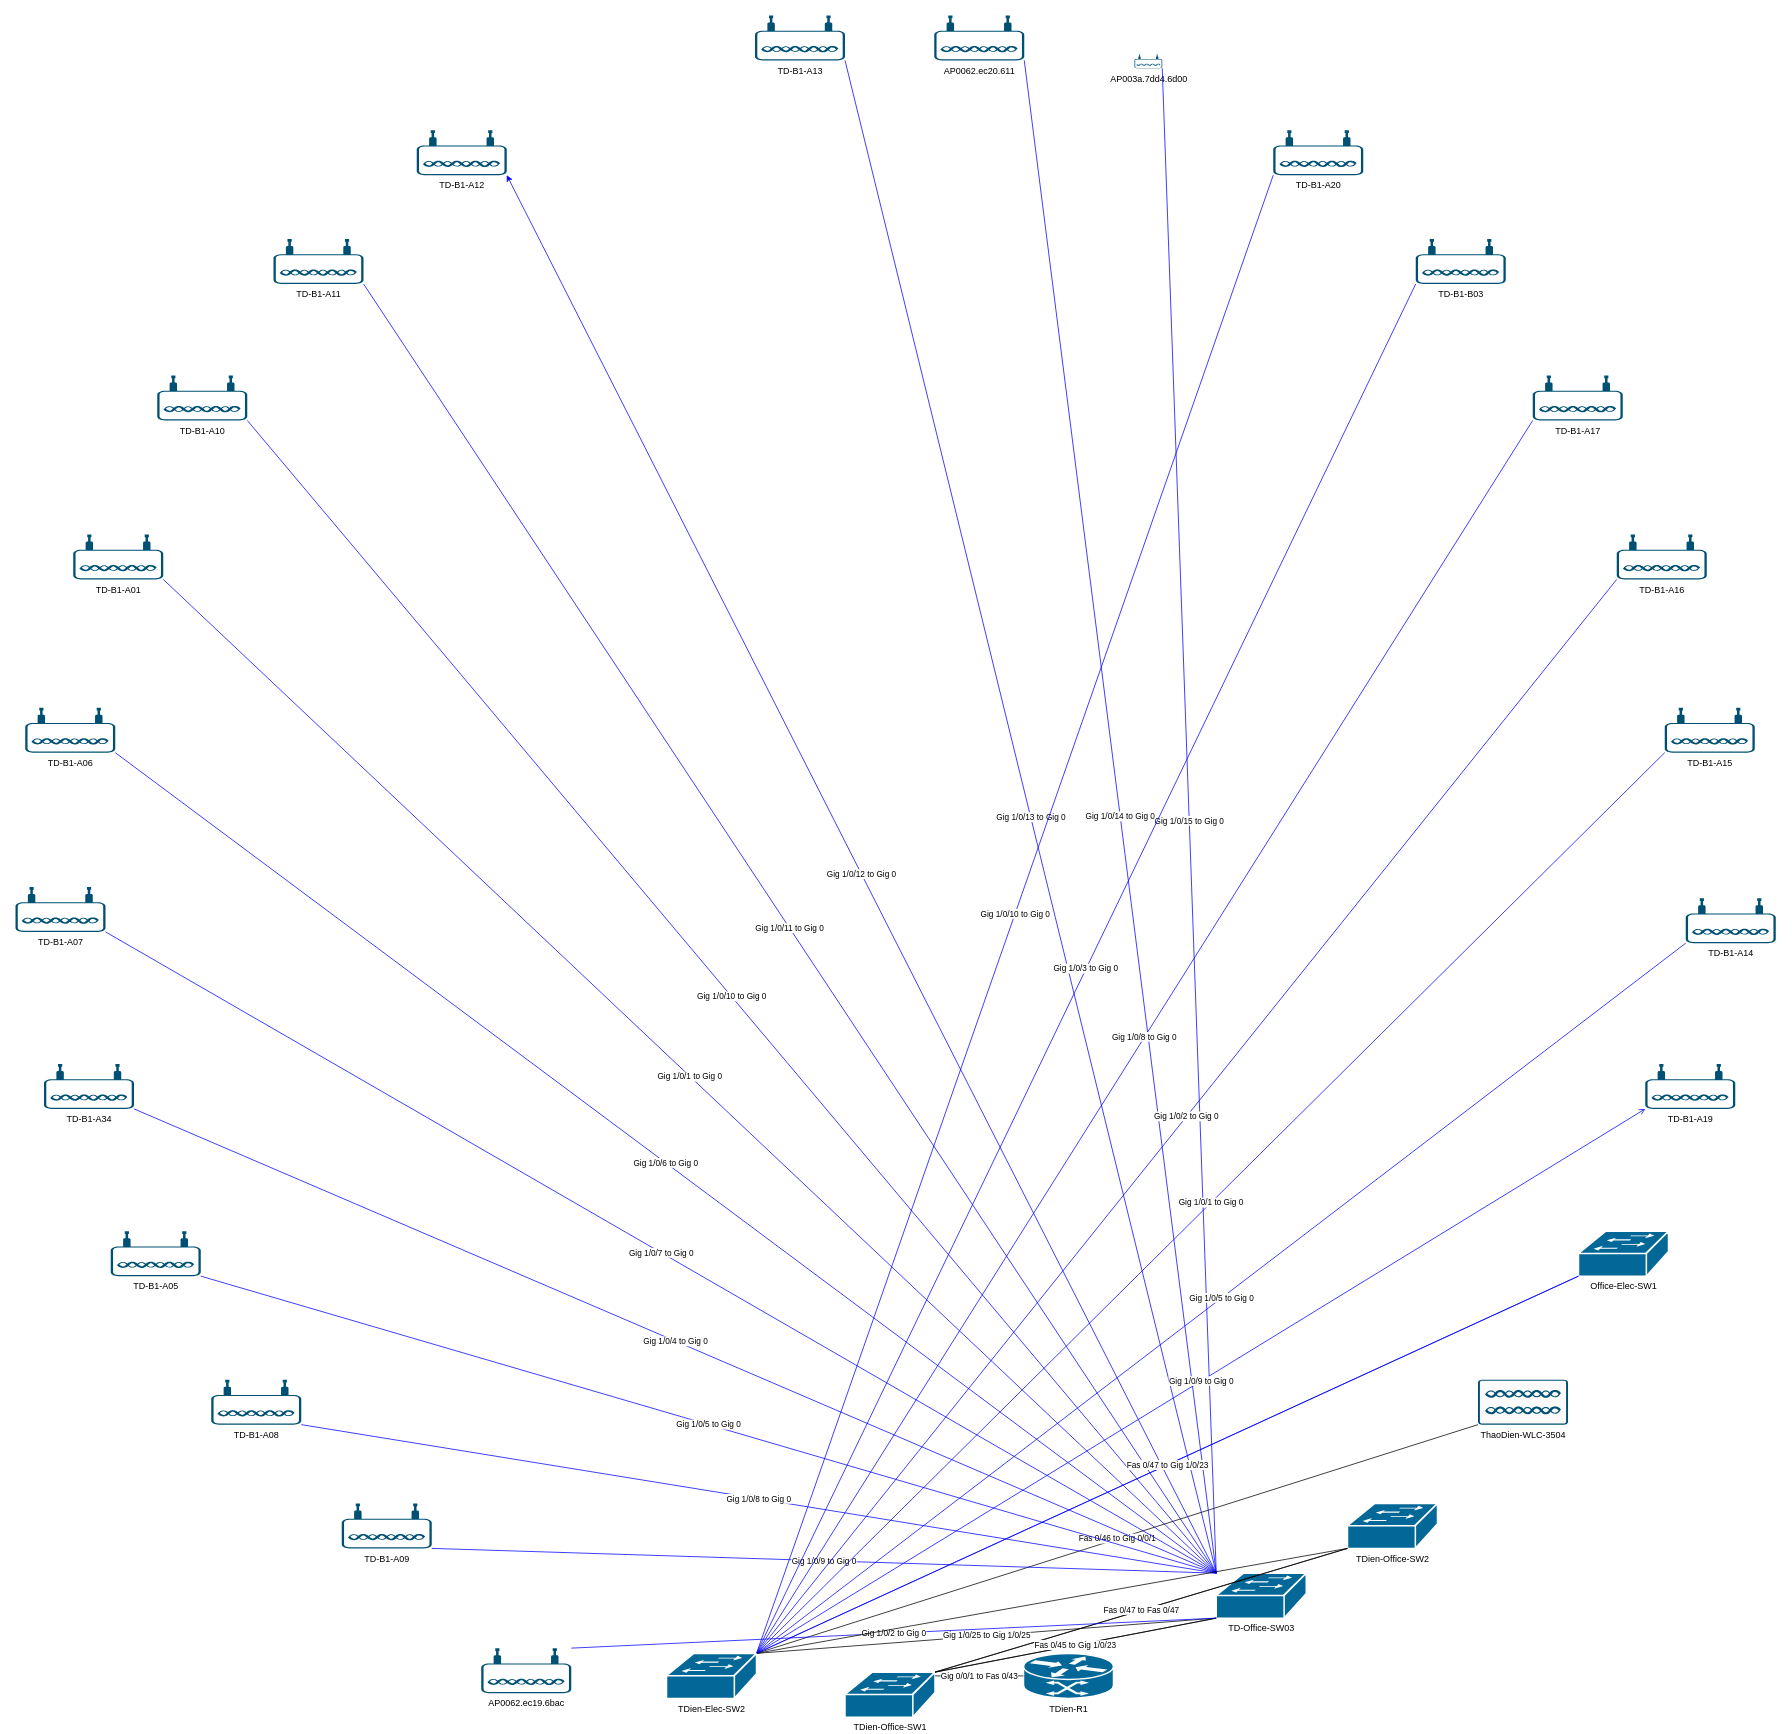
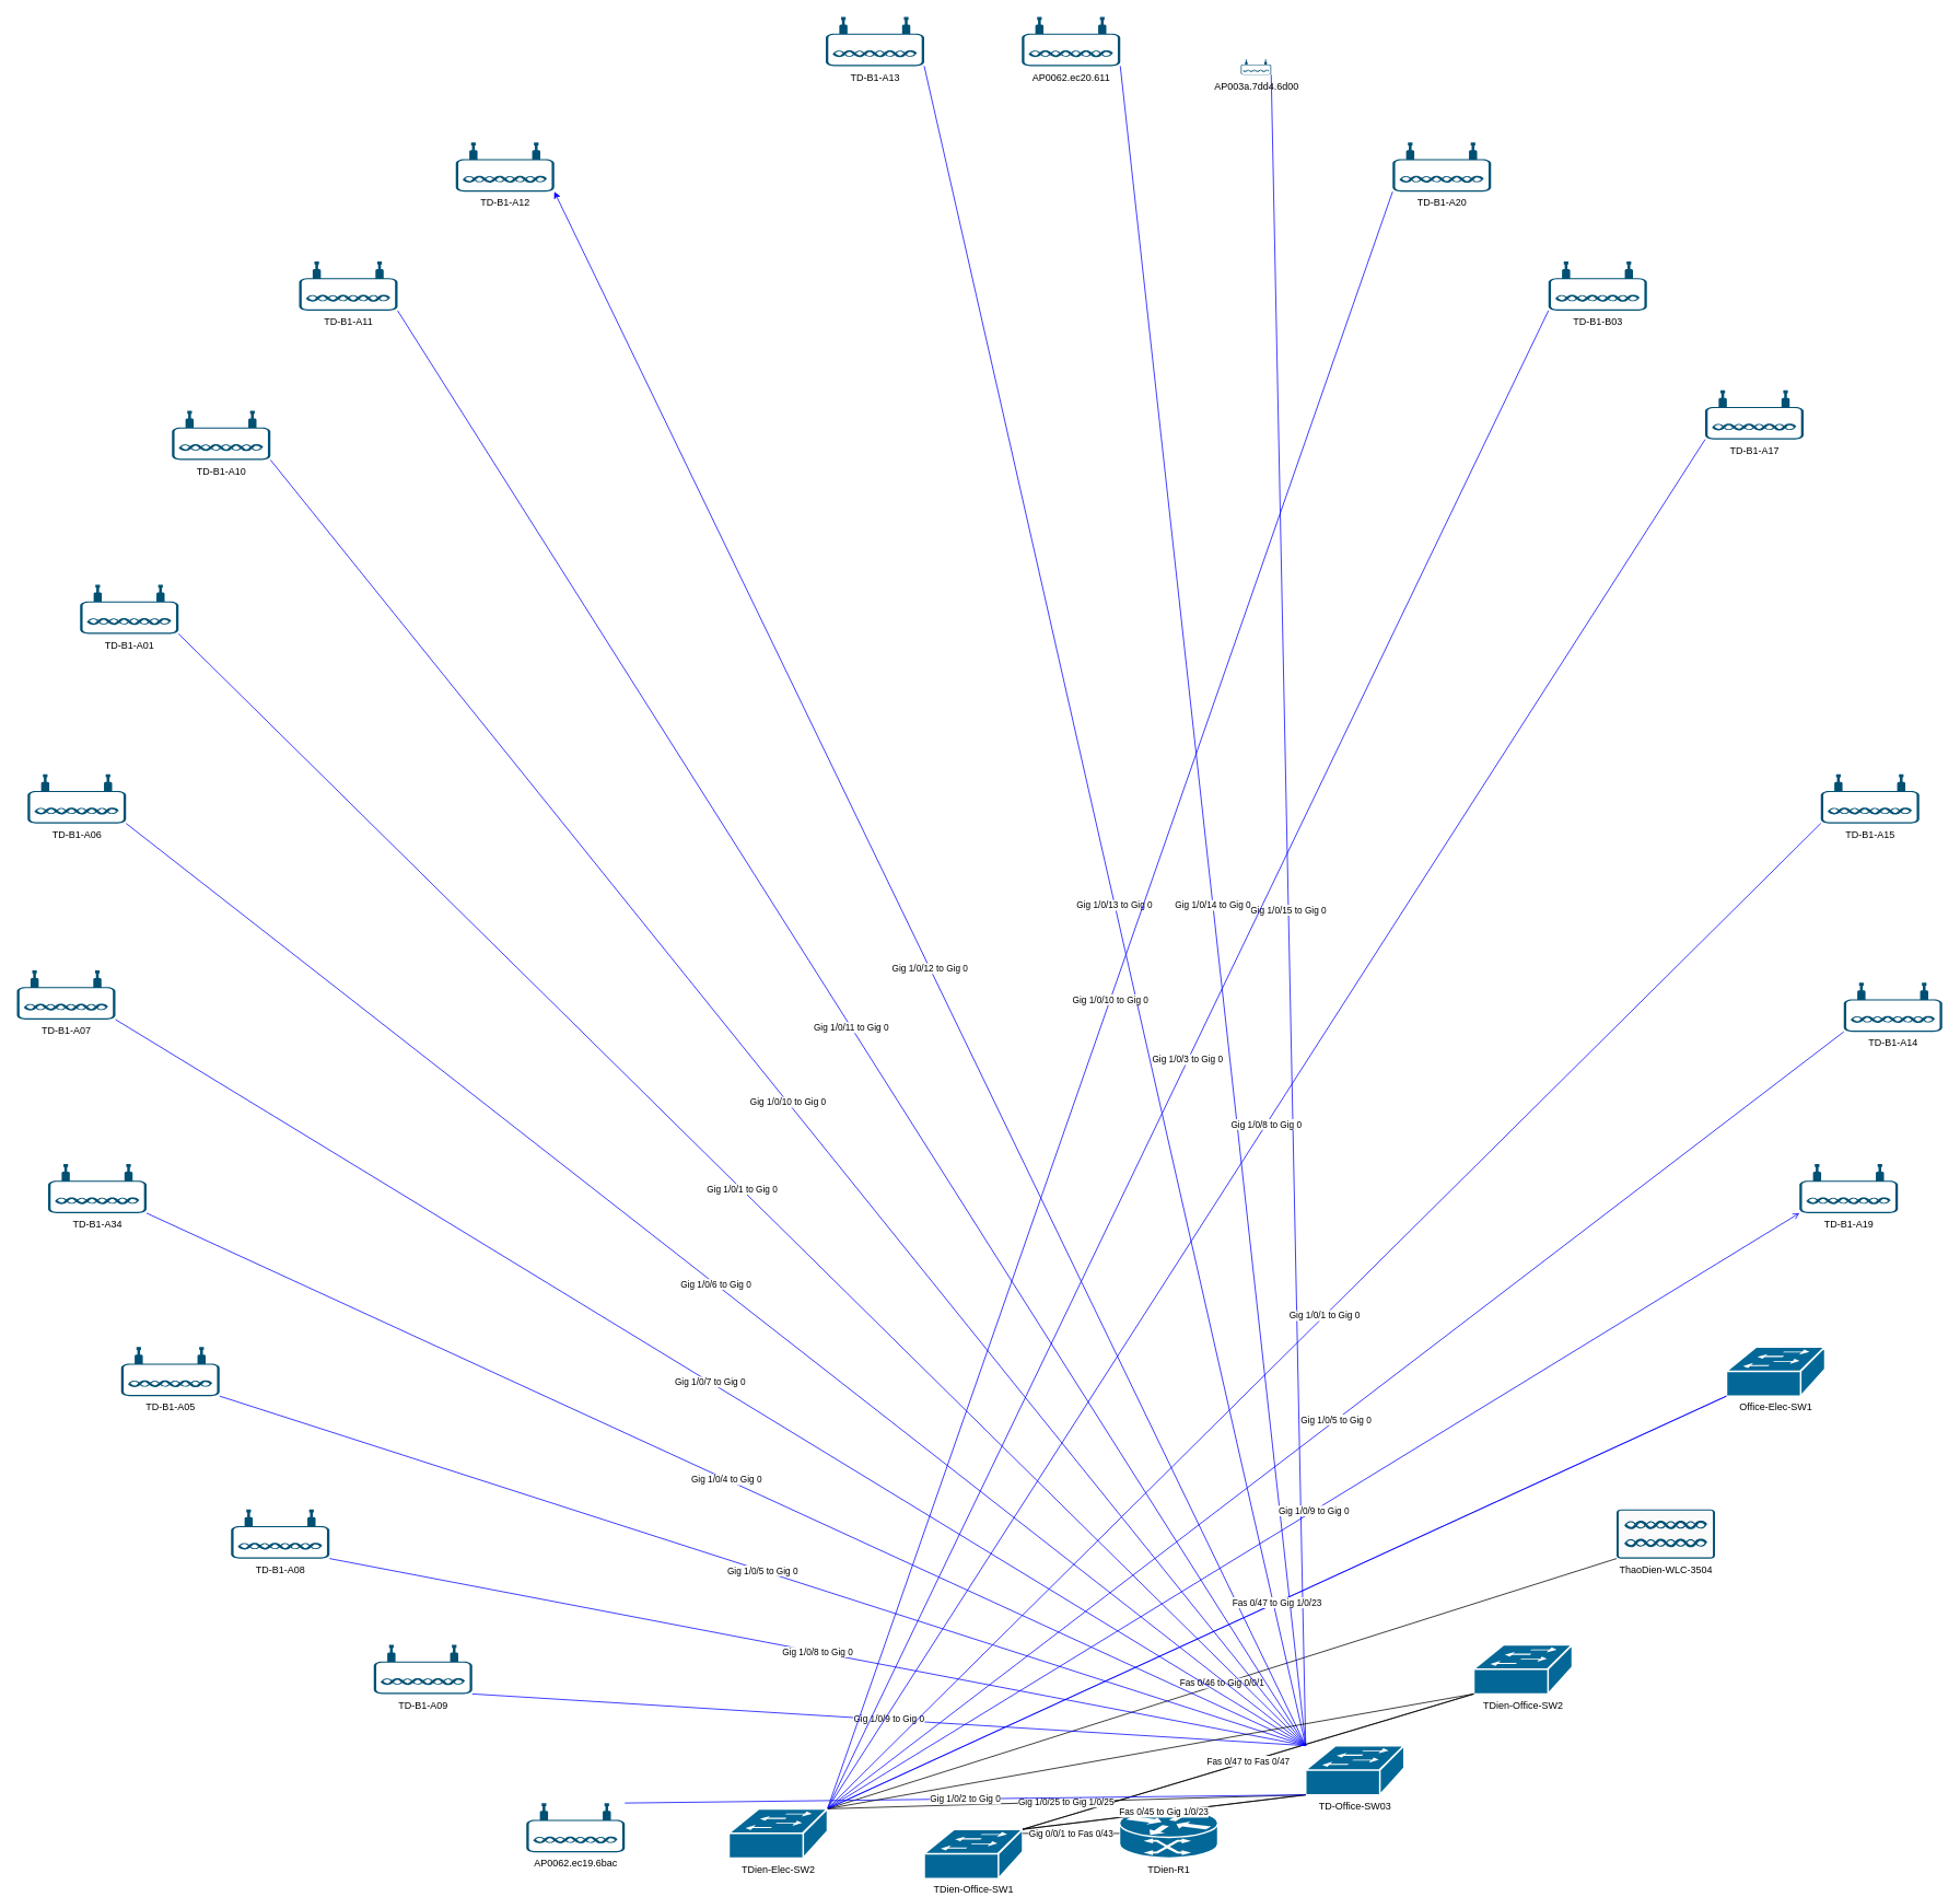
- <mxCell id="12" value="TD-B1-A17" style="points=[[0.03,0.36,0],[0.18,0,0],[0.5,0.34,0],[0.82,0,0],[0.97,0.36,0],[1,0.67,0],[0.975,0.975,0],[0.5,1,0],[0.025,0.975,0],[0,0.67,0]];verticalLabelPosition=bottom;sketch=0;html=1;verticalAlign=top;aspect=fixed;align=center;pointerEvents=1;shape=mxgraph.cisco19.wireless_access_point;fillColor=#005073;strokeColor=none;" parent="1" vertex="1"><mxGeometry x="2043" y="500" width="120" height="60" as="geometry" /></mxCell>
+ <mxCell id="12" value="TD-B1-A17" style="points=[[0.03,0.36,0],[0.18,0,0],[0.5,0.34,0],[0.82,0,0],[0.97,0.36,0],[1,0.67,0],[0.975,0.975,0],[0.5,1,0],[0.025,0.975,0],[0,0.67,0]];verticalLabelPosition=bottom;sketch=0;html=1;verticalAlign=top;aspect=fixed;align=center;pointerEvents=1;shape=mxgraph.cisco19.wireless_access_point;fillColor=#005073;strokeColor=none;" parent="1" vertex="1"><mxGeometry x="2078" y="475" width="120" height="60" as="geometry" /></mxCell>
- <mxCell id="11" value="TD-B1-A16" style="points=[[0.03,0.36,0],[0.18,0,0],[0.5,0.34,0],[0.82,0,0],[0.97,0.36,0],[1,0.67,0],[0.975,0.975,0],[0.5,1,0],[0.025,0.975,0],[0,0.67,0]];verticalLabelPosition=bottom;sketch=0;html=1;verticalAlign=top;aspect=fixed;align=center;pointerEvents=1;shape=mxgraph.cisco19.wireless_access_point;fillColor=#005073;strokeColor=none;" parent="1" vertex="1"><mxGeometry x="2155" y="712" width="120" height="60" as="geometry" /></mxCell>
- <mxCell id="55" value="Gig 1/0/2 to Gig 0" style="endArrow=none;html=1;edgeStyle=orthogonalEdgeStyle;strokeColor=#0000FF;noEdgeStyle=1;orthogonal=1;" parent="1" source="59" target="11" edge="1"><mxGeometry relative="1" as="geometry"><Array as="points" /></mxGeometry></mxCell>
- <mxCell id="4" value="TD-Office-SW03" style="shape=mxgraph.cisco.switches.workgroup_switch;sketch=0;html=1;pointerEvents=1;dashed=0;fillColor=#036897;strokeColor=#ffffff;strokeWidth=2;verticalLabelPosition=bottom;verticalAlign=top;align=center;outlineConnect=0;" parent="1" vertex="1"><mxGeometry x="1621" y="2097" width="120" height="60" as="geometry" /></mxCell>
+ <mxCell id="4" value="TD-Office-SW03" style="shape=mxgraph.cisco.switches.workgroup_switch;sketch=0;html=1;pointerEvents=1;dashed=0;fillColor=#036897;strokeColor=#ffffff;strokeWidth=2;verticalLabelPosition=bottom;verticalAlign=top;align=center;outlineConnect=0;" parent="1" vertex="1"><mxGeometry x="1591" y="2127" width="120" height="60" as="geometry" /></mxCell>
